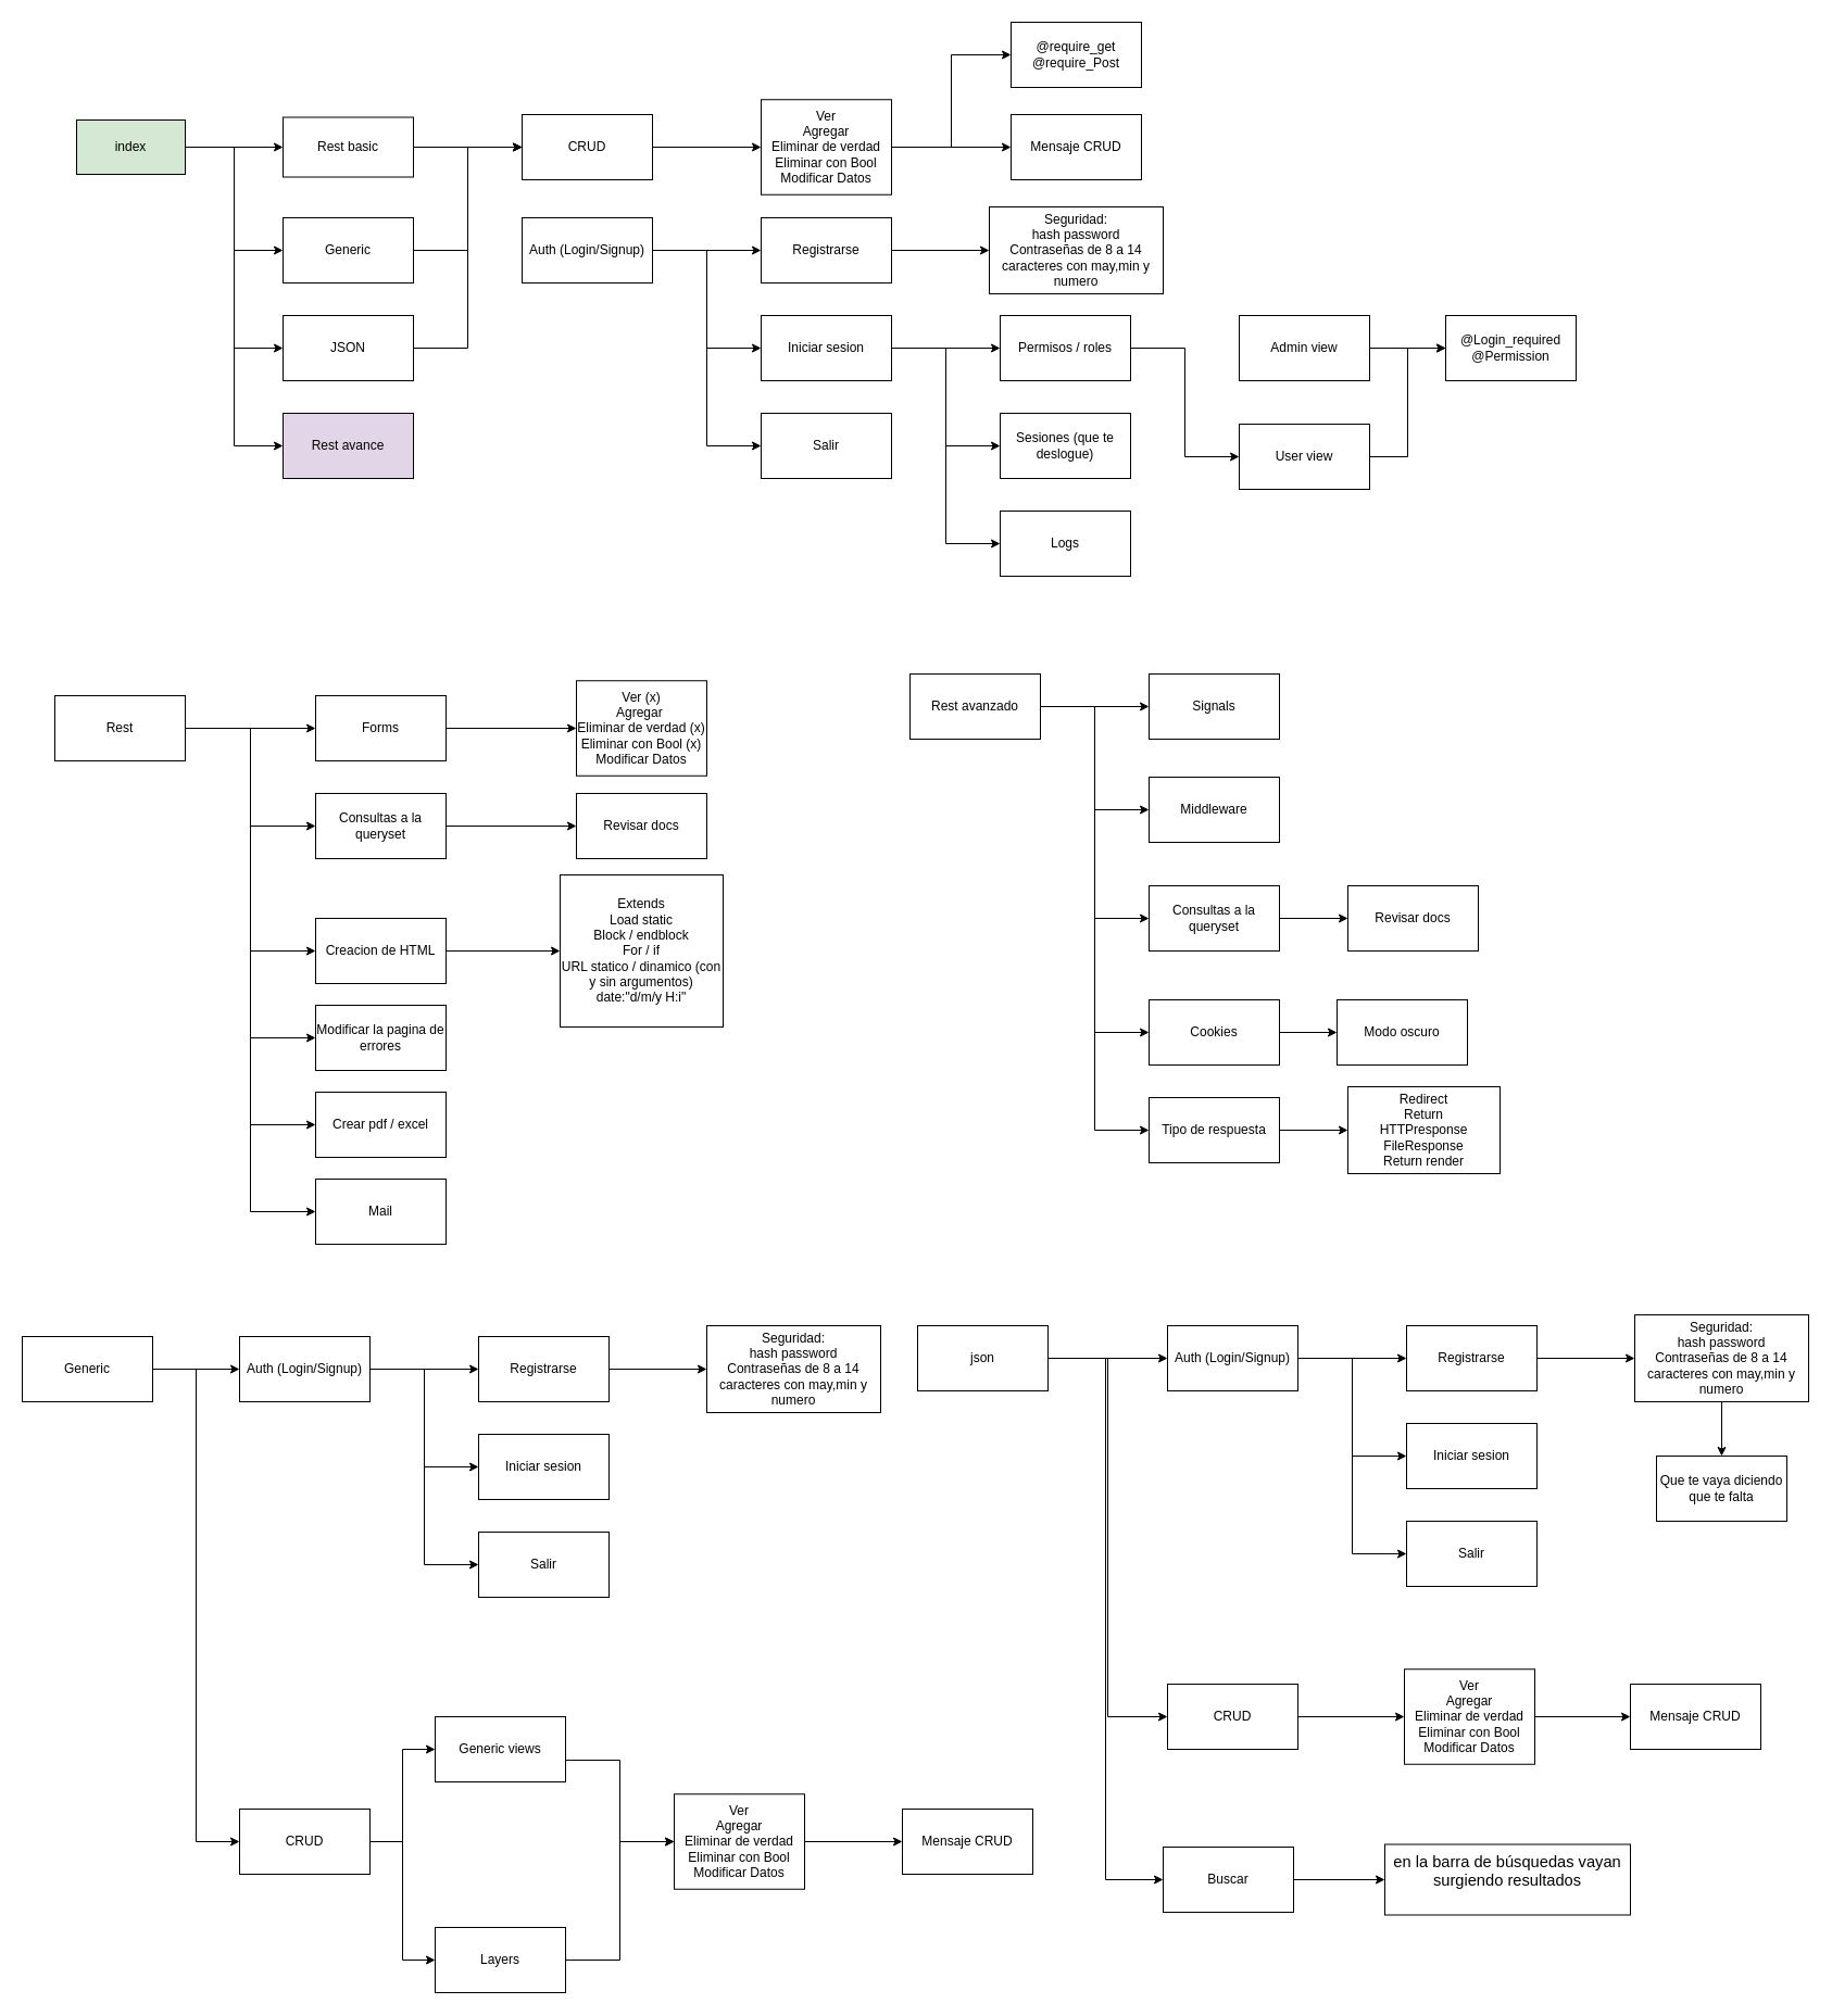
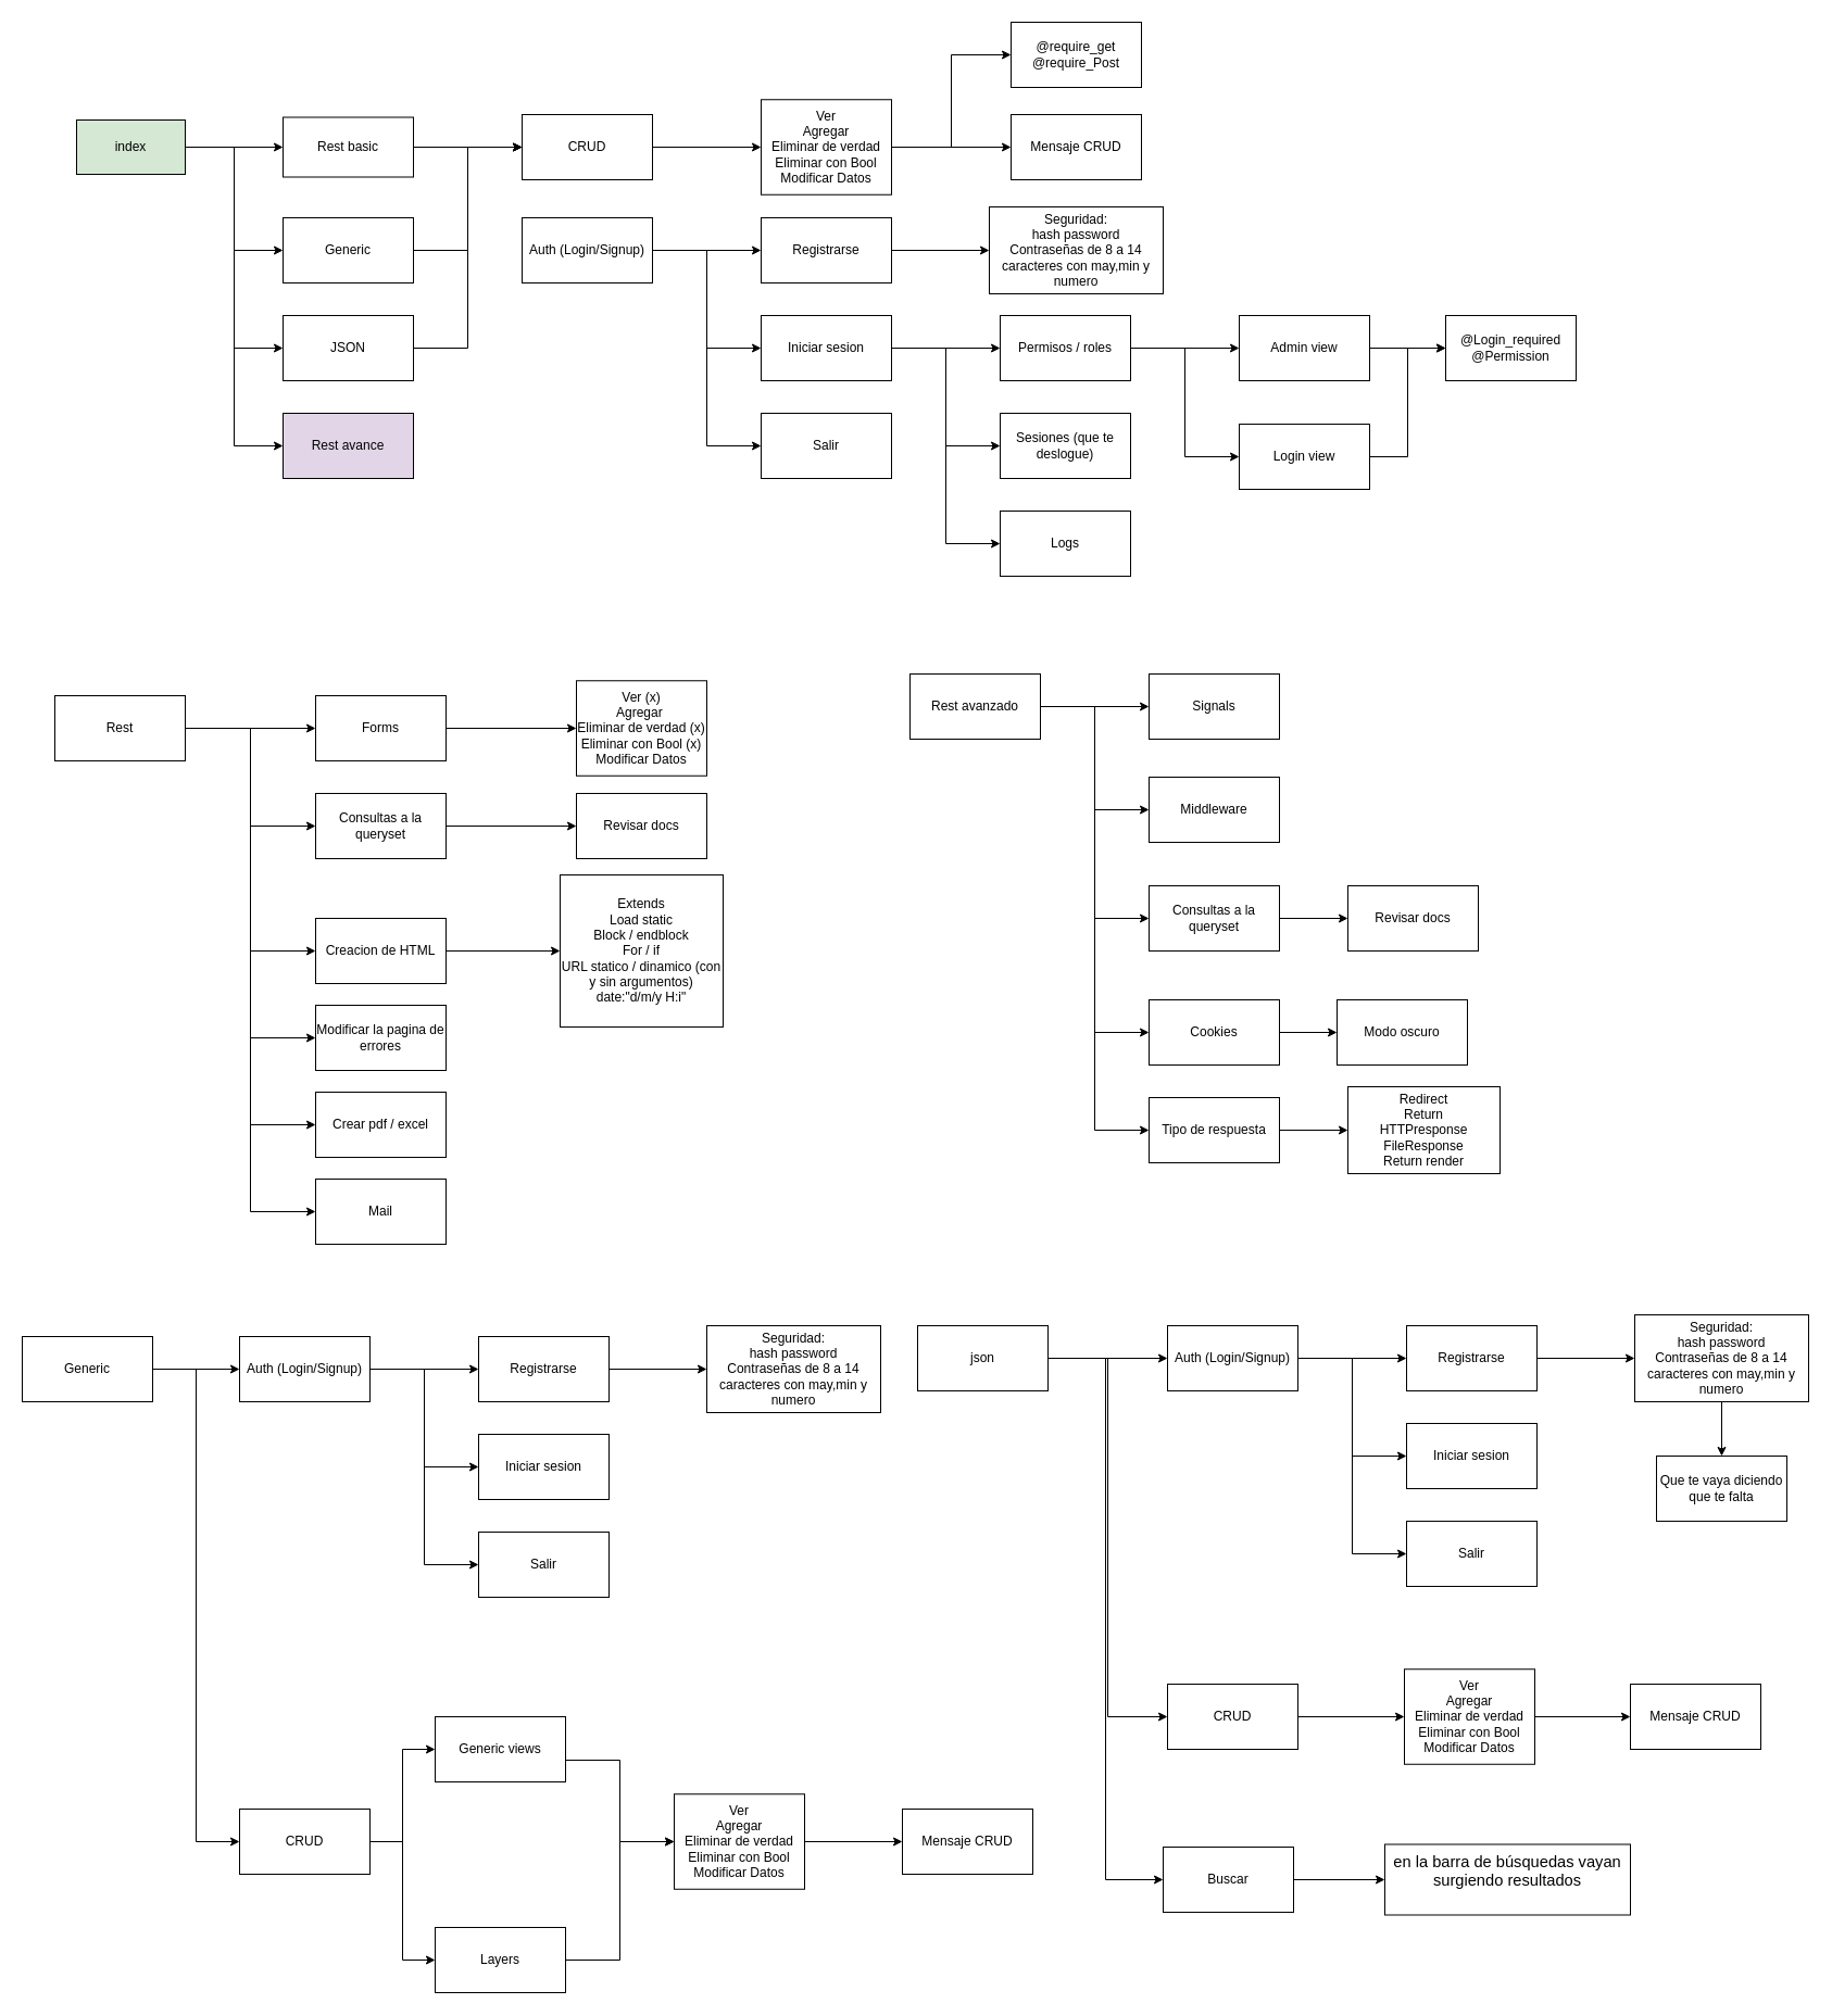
+ <mxCell id="30" style="edgeStyle=orthogonalEdgeStyle;rounded=0;orthogonalLoop=1;jettySize=auto;html=1;exitX=1;exitY=0.5;exitDx=0;exitDy=0;" parent="1" source="32" target="37" edge="1"><mxGeometry relative="1" as="geometry" /></mxCell>
- <mxCell id="39" value="User view" style="rounded=0;whiteSpace=wrap;html=1;fillColor=light-dark(#FFFFFF,#7EA6E0);" parent="1" vertex="1"><mxGeometry x="1140" y="390" width="120" height="60" as="geometry" /></mxCell>
+ <mxCell id="39" value="Login view" style="rounded=0;whiteSpace=wrap;html=1;fillColor=light-dark(#FFFFFF,#7EA6E0);" parent="1" vertex="1"><mxGeometry x="1140" y="390" width="120" height="60" as="geometry" /></mxCell>
